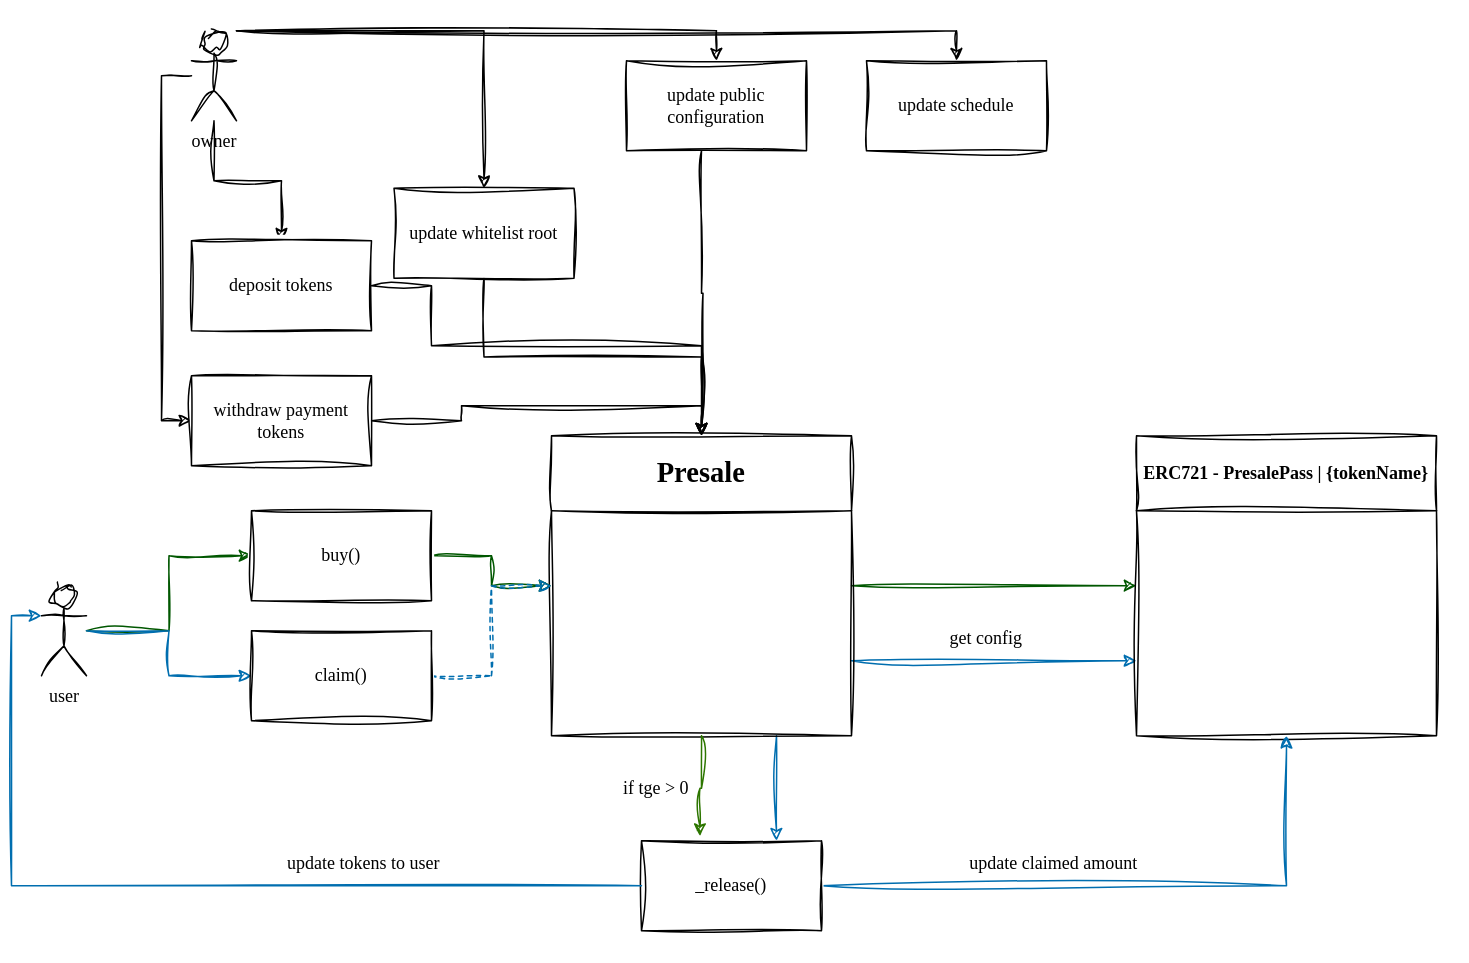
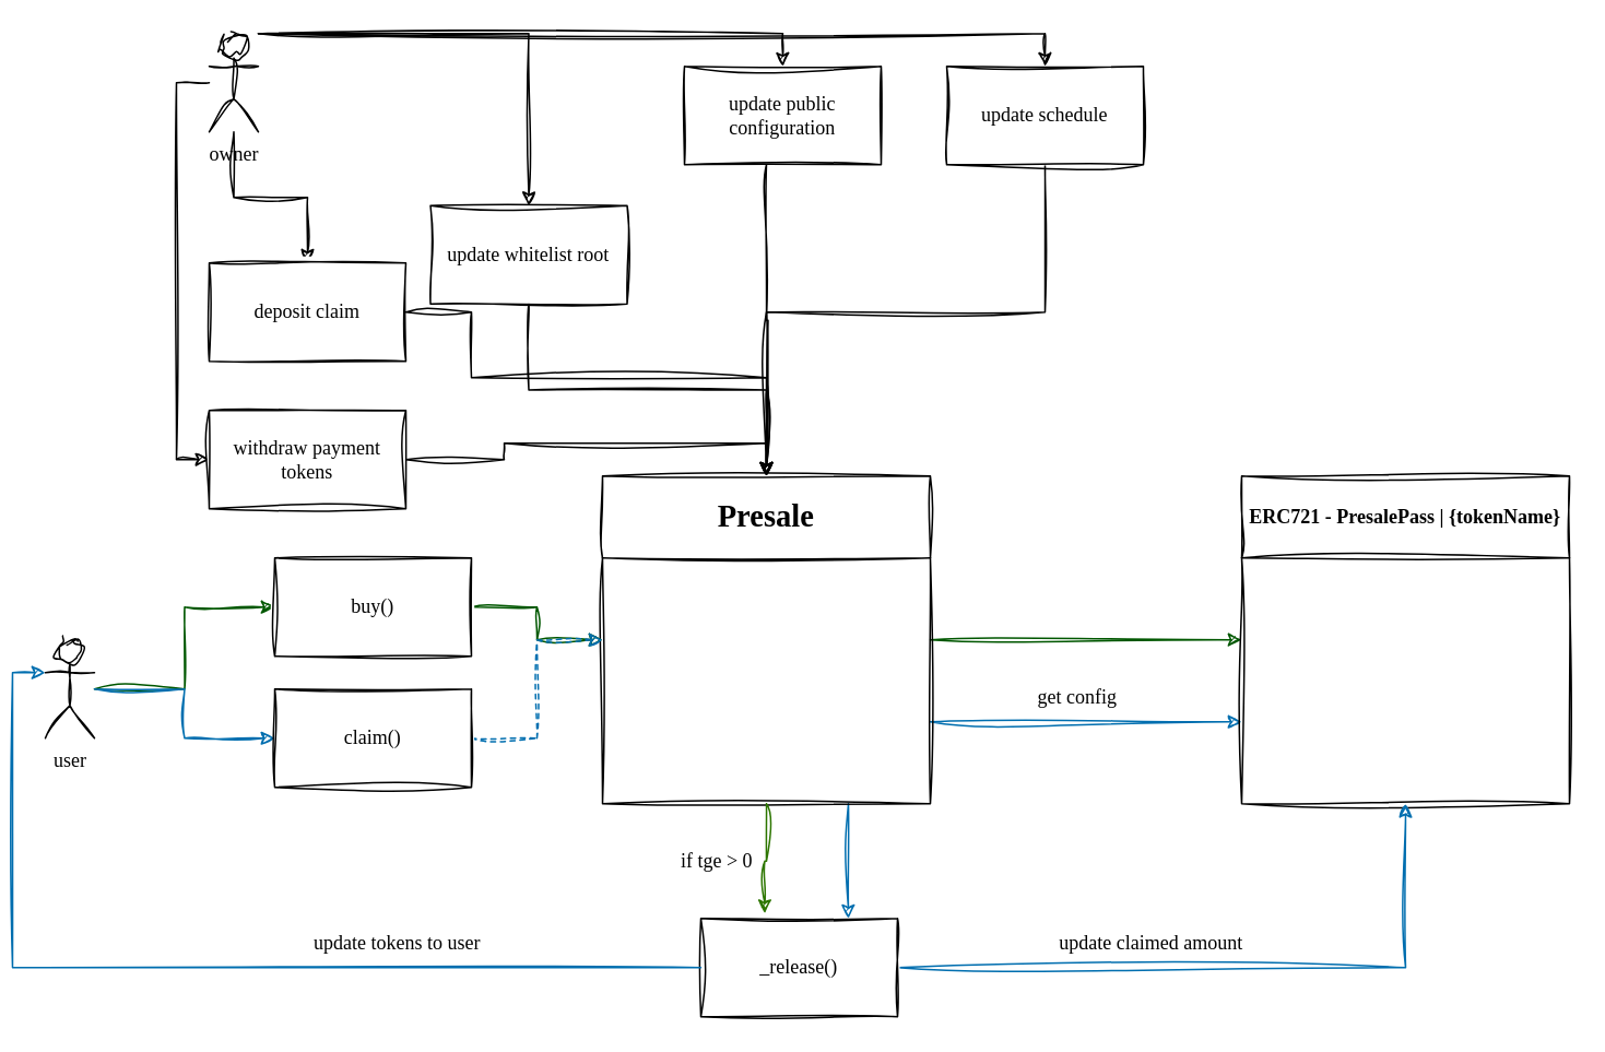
- <mxCell id="35" value="deposit tokens" style="rounded=0;whiteSpace=wrap;html=1;sketch=1;hachureGap=4;jiggle=2;curveFitting=1;fontFamily=Architects Daughter;fontSource=https%3A%2F%2Ffonts.googleapis.com%2Fcss%3Ffamily%3DArchitects%2BDaughter;" vertex="1" parent="1"><mxGeometry x="120" y="160" width="120" height="60" as="geometry" /></mxCell>
+ <mxCell id="35" value="deposit claim" style="rounded=0;whiteSpace=wrap;html=1;sketch=1;hachureGap=4;jiggle=2;curveFitting=1;fontFamily=Architects Daughter;fontSource=https%3A%2F%2Ffonts.googleapis.com%2Fcss%3Ffamily%3DArchitects%2BDaughter;" vertex="1" parent="1"><mxGeometry x="120" y="160" width="120" height="60" as="geometry" /></mxCell>
+ <mxCell id="32" style="edgeStyle=orthogonalEdgeStyle;rounded=0;sketch=1;hachureGap=4;jiggle=2;curveFitting=1;orthogonalLoop=1;jettySize=auto;html=1;entryX=0.5;entryY=0;entryDx=0;entryDy=0;fontFamily=Architects Daughter;fontSource=https%3A%2F%2Ffonts.googleapis.com%2Fcss%3Ffamily%3DArchitects%2BDaughter;" edge="1" parent="1" source="33" target="8"><mxGeometry relative="1" as="geometry"><Array as="points"><mxPoint x="630" y="190" /><mxPoint x="460" y="190" /></Array></mxGeometry></mxCell>
